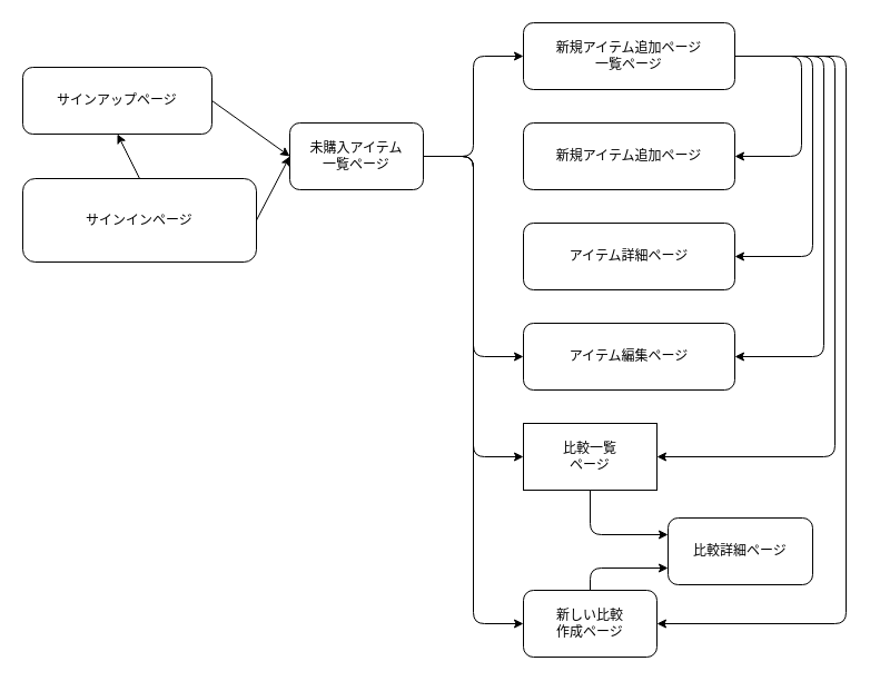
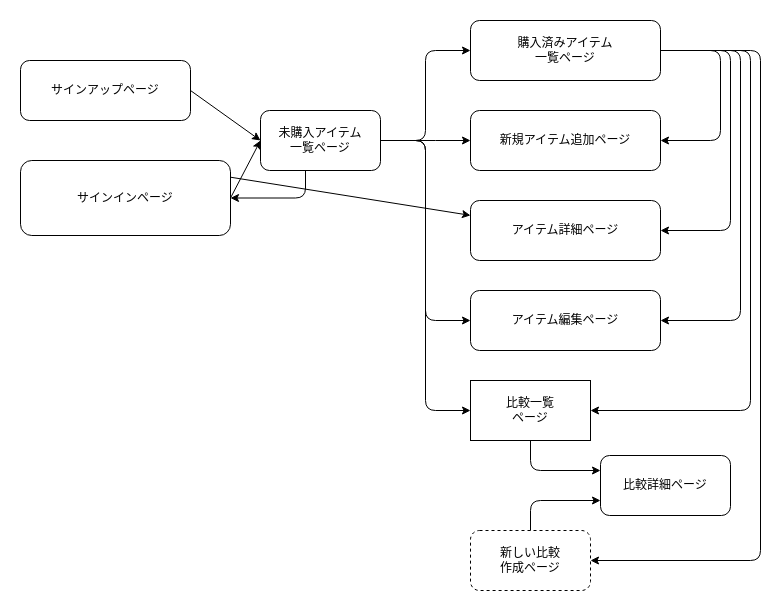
- <mxCell id="18" value="新規アイテム追加ページ&lt;br&gt;一覧ページ" style="rounded=1;whiteSpace=wrap;html=1;" parent="1" vertex="1"><mxGeometry x="470" y="20" width="190" height="60" as="geometry" /></mxCell>
+ <mxCell id="18" value="購入済みアイテム&lt;br&gt;一覧ページ" style="rounded=1;whiteSpace=wrap;html=1;" parent="1" vertex="1"><mxGeometry x="470" y="20" width="190" height="60" as="geometry" /></mxCell>
+ <mxCell id="8" value="" style="edgeStyle=elbowEdgeStyle;html=1;exitX=1;exitY=0.5;exitDx=0;exitDy=0;" parent="1" source="12" target="20" edge="1"><mxGeometry relative="1" as="geometry"><mxPoint x="390" y="190" as="sourcePoint" /></mxGeometry></mxCell>
- <mxCell id="5" style="edgeStyle=none;html=1;exitX=0.5;exitY=0;exitDx=0;exitDy=0;entryX=0.5;entryY=1;entryDx=0;entryDy=0;" parent="1" source="6" target="3" edge="1"><mxGeometry relative="1" as="geometry" /></mxCell>
+ <mxCell id="5" style="edgeStyle=none;html=1;exitX=0.5;exitY=0;exitDx=0;exitDy=0;" parent="1" source="6" target="21" edge="1"><mxGeometry relative="1" as="geometry" /></mxCell>
- <mxCell id="26" value="比較詳細ページ" style="rounded=1;whiteSpace=wrap;html=1;" parent="1" vertex="1"><mxGeometry x="600" y="465" width="130" height="60" as="geometry" /></mxCell>
+ <mxCell id="26" value="比較詳細ページ" style="rounded=1;whiteSpace=wrap;html=1;" parent="1" vertex="1"><mxGeometry x="600" y="455" width="130" height="60" as="geometry" /></mxCell>
- <mxCell id="9" style="edgeStyle=elbowEdgeStyle;html=1;exitX=1;exitY=0.5;exitDx=0;exitDy=0;entryX=0;entryY=0.5;entryDx=0;entryDy=0;" parent="1" source="12" target="22" edge="1"><mxGeometry relative="1" as="geometry" /></mxCell>
+ <mxCell id="9" style="edgeStyle=elbowEdgeStyle;html=1;exitX=1;exitY=0.5;exitDx=0;exitDy=0;" parent="1" source="12" target="6" edge="1"><mxGeometry relative="1" as="geometry" /></mxCell>
- <mxCell id="22" value="新しい比較&lt;br&gt;作成ページ" style="rounded=1;whiteSpace=wrap;html=1;" parent="1" vertex="1"><mxGeometry x="470" y="530" width="120" height="60" as="geometry" /></mxCell>
+ <mxCell id="22" value="新しい比較&lt;br&gt;作成ページ" style="rounded=1;whiteSpace=wrap;html=1;dashed=1;" parent="1" vertex="1"><mxGeometry x="470" y="530" width="120" height="60" as="geometry" /></mxCell>
